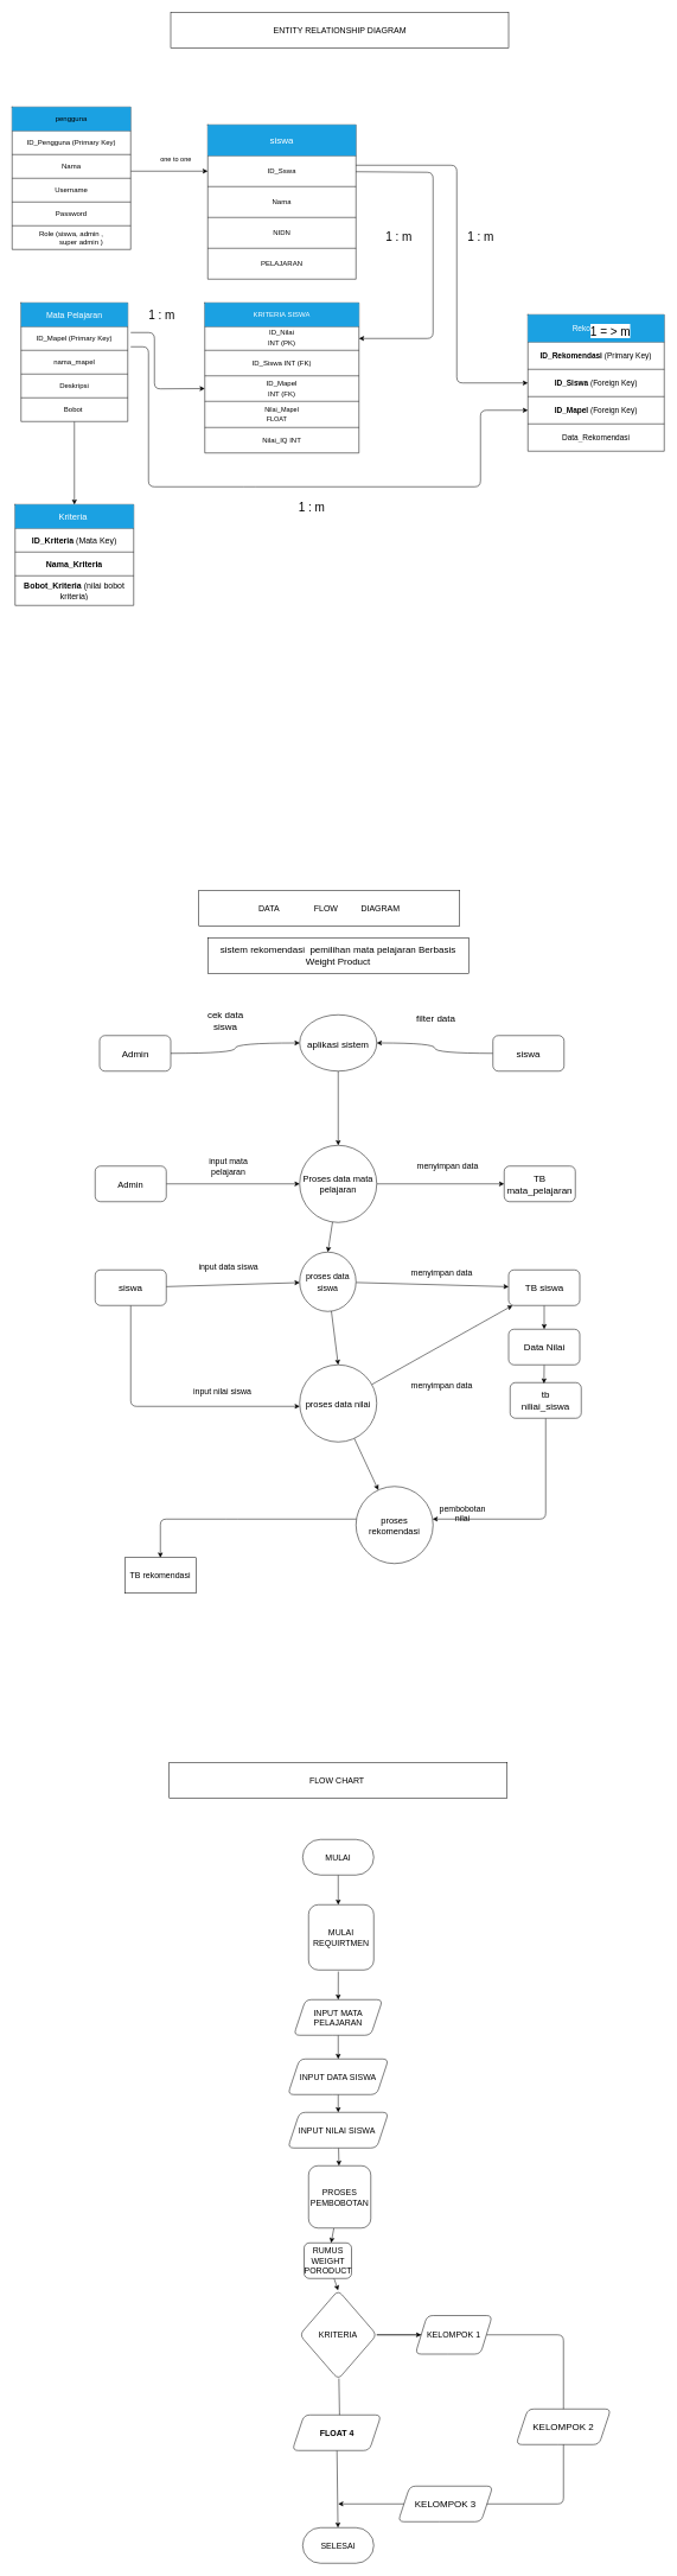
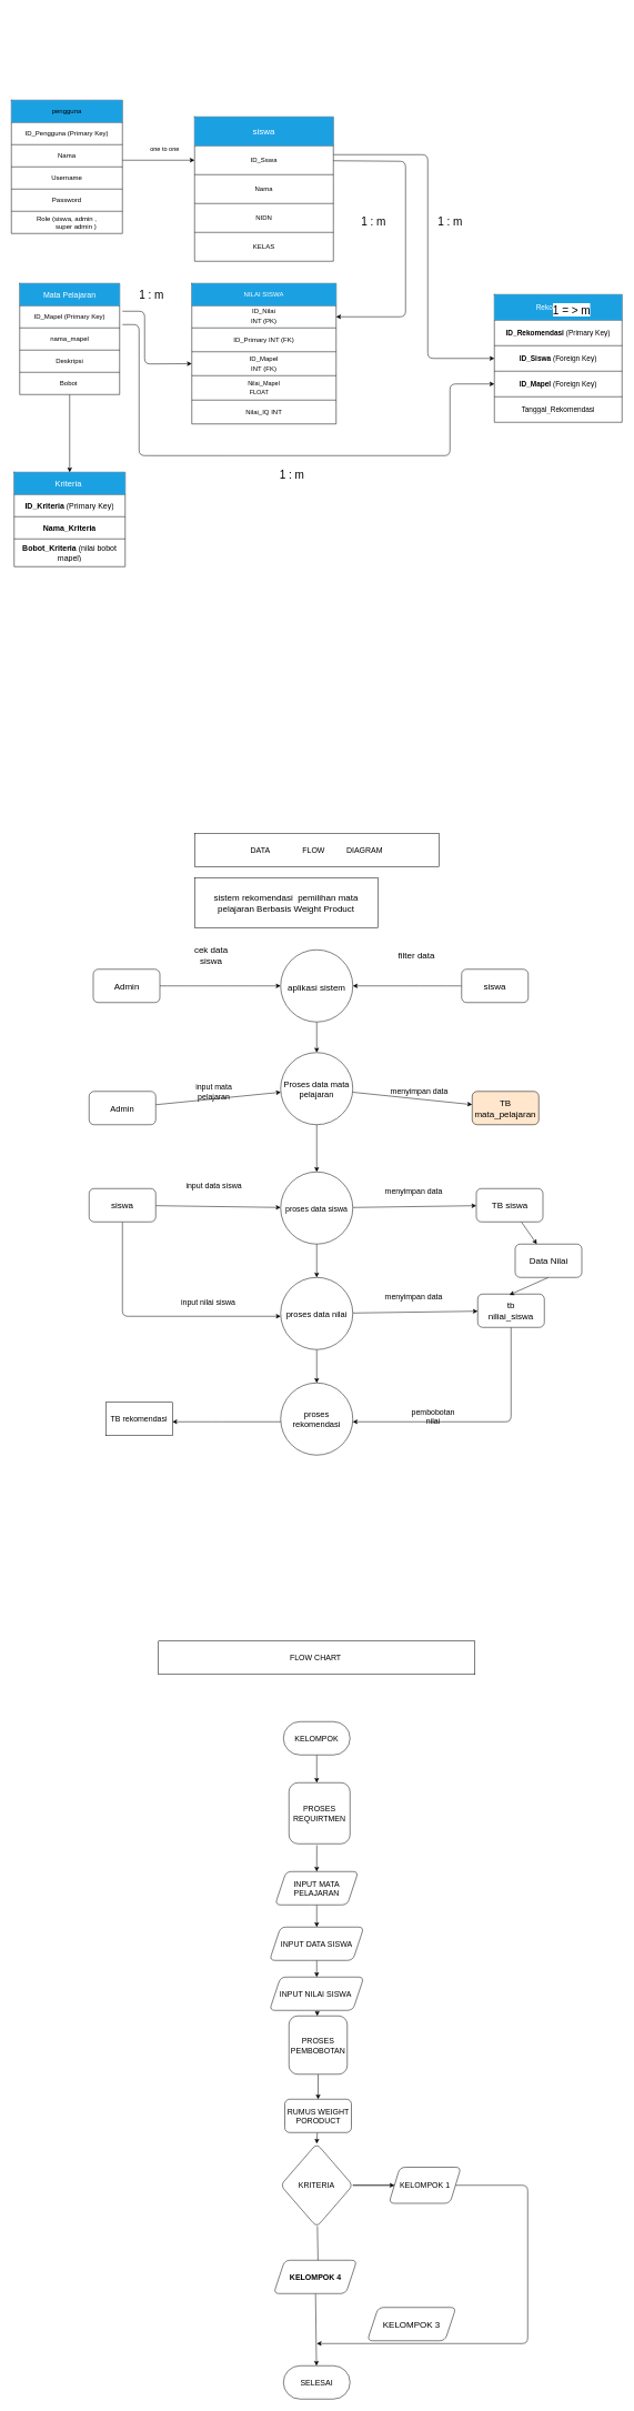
- <mxCell id="129" value="ENTITY RELATIONSHIP DIAGRAM" style="rounded=0;whiteSpace=wrap;html=1;fontSize=14;" parent="1" vertex="1"><mxGeometry x="287.5" y="20" width="570" height="60" as="geometry" /></mxCell>
- <mxCell id="144" value="PELAJARAN" style="shape=partialRectangle;html=1;whiteSpace=wrap;connectable=0;overflow=hidden;fillColor=none;top=0;left=0;bottom=0;right=0;pointerEvents=1;" parent="143" vertex="1"><mxGeometry width="250" height="52" as="geometry"><mxRectangle width="250" height="52" as="alternateBounds" /></mxGeometry></mxCell>
+ <mxCell id="144" value="KELAS" style="shape=partialRectangle;html=1;whiteSpace=wrap;connectable=0;overflow=hidden;fillColor=none;top=0;left=0;bottom=0;right=0;pointerEvents=1;" parent="143" vertex="1"><mxGeometry width="250" height="52" as="geometry"><mxRectangle width="250" height="52" as="alternateBounds" /></mxGeometry></mxCell>
- <mxCell id="52" value="KRITERIA SISWA" style="shape=partialRectangle;html=1;whiteSpace=wrap;connectable=0;overflow=hidden;fillColor=#1ba1e2;top=0;left=0;bottom=0;right=0;pointerEvents=1;fontColor=#ffffff;strokeColor=#006EAF;" parent="51" vertex="1"><mxGeometry width="260" height="40" as="geometry"><mxRectangle width="260" height="40" as="alternateBounds" /></mxGeometry></mxCell>
+ <mxCell id="52" value="NILAI SISWA" style="shape=partialRectangle;html=1;whiteSpace=wrap;connectable=0;overflow=hidden;fillColor=#1ba1e2;top=0;left=0;bottom=0;right=0;pointerEvents=1;fontColor=#ffffff;strokeColor=#006EAF;" parent="51" vertex="1"><mxGeometry width="260" height="40" as="geometry"><mxRectangle width="260" height="40" as="alternateBounds" /></mxGeometry></mxCell>
- <mxCell id="56" value="ID_Siswa INT (FK)" style="shape=partialRectangle;html=1;whiteSpace=wrap;connectable=0;overflow=hidden;fillColor=none;top=0;left=0;bottom=0;right=0;pointerEvents=1;" parent="55" vertex="1"><mxGeometry width="260" height="43" as="geometry"><mxRectangle width="260" height="43" as="alternateBounds" /></mxGeometry></mxCell>
+ <mxCell id="56" value="ID_Primary INT (FK)" style="shape=partialRectangle;html=1;whiteSpace=wrap;connectable=0;overflow=hidden;fillColor=none;top=0;left=0;bottom=0;right=0;pointerEvents=1;" parent="55" vertex="1"><mxGeometry width="260" height="43" as="geometry"><mxRectangle width="260" height="43" as="alternateBounds" /></mxGeometry></mxCell>
- <mxCell id="48" value="Data_Rekomendasi" style="shape=partialRectangle;html=1;whiteSpace=wrap;connectable=0;overflow=hidden;fillColor=none;top=0;left=0;bottom=0;right=0;pointerEvents=1;fontSize=13;" parent="47" vertex="1"><mxGeometry width="230" height="46" as="geometry"><mxRectangle width="230" height="46" as="alternateBounds" /></mxGeometry></mxCell>
+ <mxCell id="48" value="Tanggal_Rekomendasi" style="shape=partialRectangle;html=1;whiteSpace=wrap;connectable=0;overflow=hidden;fillColor=none;top=0;left=0;bottom=0;right=0;pointerEvents=1;fontSize=13;" parent="47" vertex="1"><mxGeometry width="230" height="46" as="geometry"><mxRectangle width="230" height="46" as="alternateBounds" /></mxGeometry></mxCell>
- <mxCell id="33" value="&lt;strong&gt;ID_Kriteria&lt;/strong&gt; (Mata Key)" style="shape=partialRectangle;html=1;whiteSpace=wrap;connectable=0;overflow=hidden;fillColor=none;top=0;left=0;bottom=0;right=0;pointerEvents=1;fontSize=14;" parent="32" vertex="1"><mxGeometry width="200" height="40" as="geometry"><mxRectangle width="200" height="40" as="alternateBounds" /></mxGeometry></mxCell>
+ <mxCell id="33" value="&lt;strong&gt;ID_Kriteria&lt;/strong&gt; (Primary Key)" style="shape=partialRectangle;html=1;whiteSpace=wrap;connectable=0;overflow=hidden;fillColor=none;top=0;left=0;bottom=0;right=0;pointerEvents=1;fontSize=14;" parent="32" vertex="1"><mxGeometry width="200" height="40" as="geometry"><mxRectangle width="200" height="40" as="alternateBounds" /></mxGeometry></mxCell>
- <mxCell id="37" value="&lt;strong&gt;Bobot_Kriteria&lt;/strong&gt; (nilai bobot kriteria)" style="shape=partialRectangle;html=1;whiteSpace=wrap;connectable=0;overflow=hidden;fillColor=none;top=0;left=0;bottom=0;right=0;pointerEvents=1;fontSize=14;" parent="36" vertex="1"><mxGeometry width="200" height="50" as="geometry"><mxRectangle width="200" height="50" as="alternateBounds" /></mxGeometry></mxCell>
+ <mxCell id="37" value="&lt;strong&gt;Bobot_Kriteria&lt;/strong&gt; (nilai bobot mapel)" style="shape=partialRectangle;html=1;whiteSpace=wrap;connectable=0;overflow=hidden;fillColor=none;top=0;left=0;bottom=0;right=0;pointerEvents=1;fontSize=14;" parent="36" vertex="1"><mxGeometry width="200" height="50" as="geometry"><mxRectangle width="200" height="50" as="alternateBounds" /></mxGeometry></mxCell>
- <mxCell id="105" value="DATA&amp;nbsp; &amp;nbsp; &amp;nbsp; &amp;nbsp; &amp;nbsp; &amp;nbsp; &amp;nbsp; &amp;nbsp;FLOW&amp;nbsp; &amp;nbsp; &amp;nbsp; &amp;nbsp; &amp;nbsp; DIAGRAM" style="rounded=0;whiteSpace=wrap;html=1;fontSize=14;" parent="1" vertex="1"><mxGeometry x="335" y="1500" width="440" height="60" as="geometry" /></mxCell>
+ <mxCell id="105" value="DATA&amp;nbsp; &amp;nbsp; &amp;nbsp; &amp;nbsp; &amp;nbsp; &amp;nbsp; &amp;nbsp; &amp;nbsp;FLOW&amp;nbsp; &amp;nbsp; &amp;nbsp; &amp;nbsp; &amp;nbsp; DIAGRAM" style="rounded=0;whiteSpace=wrap;html=1;fontSize=14;" parent="1" vertex="1"><mxGeometry x="350" y="1500" width="440" height="60" as="geometry" /></mxCell>
- <mxCell id="76" value="sistem rekomendasi&amp;nbsp; pemilihan mata pelajaran Berbasis Weight Product" style="rounded=0;whiteSpace=wrap;html=1;fontSize=16;" parent="1" vertex="1"><mxGeometry x="350" y="1580" width="440" height="60" as="geometry" /></mxCell>
+ <mxCell id="76" value="sistem rekomendasi&amp;nbsp; pemilihan mata pelajaran Berbasis Weight Product" style="rounded=0;whiteSpace=wrap;html=1;fontSize=16;" parent="1" vertex="1"><mxGeometry x="350" y="1580" width="330" height="90" as="geometry" /></mxCell>
- <mxCell id="75" value="filter data" style="text;strokeColor=none;align=center;fillColor=none;html=1;verticalAlign=middle;whiteSpace=wrap;rounded=0;fontSize=16;" parent="1" vertex="1"><mxGeometry x="690" y="1695" width="90" height="40" as="geometry" /></mxCell>
+ <mxCell id="75" value="filter data" style="text;strokeColor=none;align=center;fillColor=none;html=1;verticalAlign=middle;whiteSpace=wrap;rounded=0;fontSize=16;" parent="1" vertex="1"><mxGeometry x="705" y="1700" width="90" height="40" as="geometry" /></mxCell>
- <mxCell id="69" value="&lt;font style=&quot;font-size: 16px;&quot;&gt;aplikasi sistem&lt;/font&gt;" style="ellipse;whiteSpace=wrap;html=1;aspect=fixed;fontSize=20;" parent="1" vertex="1"><mxGeometry x="505" y="1710" width="130" height="95" as="geometry" /></mxCell>
+ <mxCell id="69" value="&lt;font style=&quot;font-size: 16px;&quot;&gt;aplikasi sistem&lt;/font&gt;" style="ellipse;whiteSpace=wrap;html=1;aspect=fixed;fontSize=20;" parent="1" vertex="1"><mxGeometry x="505" y="1710" width="130" height="130" as="geometry" /></mxCell>
- <mxCell id="93" value="Proses data mata pelajaran" style="ellipse;whiteSpace=wrap;html=1;aspect=fixed;fontSize=15;" parent="1" vertex="1"><mxGeometry x="505" y="1930" width="130" height="130" as="geometry" /></mxCell>
+ <mxCell id="93" value="Proses data mata pelajaran" style="ellipse;whiteSpace=wrap;html=1;aspect=fixed;fontSize=15;" parent="1" vertex="1"><mxGeometry x="505" y="1895" width="130" height="130" as="geometry" /></mxCell>
- <mxCell id="88" value="TB mata_pelajaran" style="rounded=1;whiteSpace=wrap;html=1;fontSize=16;" parent="1" vertex="1"><mxGeometry x="850" y="1965" width="120" height="60" as="geometry" /></mxCell>
+ <mxCell id="88" value="TB mata_pelajaran" style="rounded=1;whiteSpace=wrap;html=1;fontSize=16;fillColor=#ffe6cc;" parent="1" vertex="1"><mxGeometry x="850" y="1965" width="120" height="60" as="geometry" /></mxCell>
- <mxCell id="82" value="&lt;font style=&quot;font-size: 14px;&quot;&gt;proses data siswa&lt;/font&gt;" style="ellipse;whiteSpace=wrap;html=1;aspect=fixed;fontSize=16;" parent="1" vertex="1"><mxGeometry x="505" y="2110" width="95" height="100" as="geometry" /></mxCell>
+ <mxCell id="82" value="&lt;font style=&quot;font-size: 14px;&quot;&gt;proses data siswa&lt;/font&gt;" style="ellipse;whiteSpace=wrap;html=1;aspect=fixed;fontSize=16;" parent="1" vertex="1"><mxGeometry x="505" y="2110" width="130" height="130" as="geometry" /></mxCell>
- <mxCell id="133" value="&lt;font style=&quot;font-size: 16px;&quot;&gt;Data Nilai&lt;/font&gt;" style="rounded=1;whiteSpace=wrap;html=1;" parent="1" vertex="1"><mxGeometry x="857.5" y="2240" width="120" height="60" as="geometry" /></mxCell>
+ <mxCell id="133" value="&lt;font style=&quot;font-size: 16px;&quot;&gt;Data Nilai&lt;/font&gt;" style="rounded=1;whiteSpace=wrap;html=1;" parent="1" vertex="1"><mxGeometry x="927.5" y="2240" width="120" height="60" as="geometry" /></mxCell>
- <mxCell id="85" style="edgeStyle=none;html=1;fontSize=15;" parent="1" source="87" target="84" edge="1"><mxGeometry relative="1" as="geometry" /></mxCell>
+ <mxCell id="85" style="edgeStyle=none;html=1;fontSize=15;" parent="1" source="87" target="95" edge="1"><mxGeometry relative="1" as="geometry" /></mxCell>
- <mxCell id="99" value="proses rekomendasi" style="ellipse;whiteSpace=wrap;html=1;aspect=fixed;fontSize=15;" parent="1" vertex="1"><mxGeometry x="600" y="2505" width="130" height="130" as="geometry" /></mxCell>
+ <mxCell id="99" value="proses rekomendasi" style="ellipse;whiteSpace=wrap;html=1;aspect=fixed;fontSize=15;" parent="1" vertex="1"><mxGeometry x="505" y="2490" width="130" height="130" as="geometry" /></mxCell>
- <mxCell id="103" value="TB rekomendasi" style="rounded=0;whiteSpace=wrap;html=1;fontSize=14;" parent="1" vertex="1"><mxGeometry x="210" y="2625" width="120" height="60" as="geometry" /></mxCell>
+ <mxCell id="103" value="TB rekomendasi" style="rounded=0;whiteSpace=wrap;html=1;fontSize=14;" parent="1" vertex="1"><mxGeometry x="190" y="2525" width="120" height="60" as="geometry" /></mxCell>
- <mxCell id="109" value="FLOW CHART&amp;nbsp;" style="rounded=0;whiteSpace=wrap;html=1;fontSize=14;" parent="1" vertex="1"><mxGeometry x="285" y="2970" width="570" height="60" as="geometry" /></mxCell>
+ <mxCell id="109" value="FLOW CHART&amp;nbsp;" style="rounded=0;whiteSpace=wrap;html=1;fontSize=14;" parent="1" vertex="1"><mxGeometry x="285" y="2955" width="570" height="60" as="geometry" /></mxCell>
- <mxCell id="108" value="MULAI" style="rounded=1;whiteSpace=wrap;html=1;fontSize=14;arcSize=50;" parent="1" vertex="1"><mxGeometry x="510" y="3100" width="120" height="60" as="geometry" /></mxCell>
+ <mxCell id="108" value="KELOMPOK" style="rounded=1;whiteSpace=wrap;html=1;fontSize=14;arcSize=50;" parent="1" vertex="1"><mxGeometry x="510" y="3100" width="120" height="60" as="geometry" /></mxCell>
- <mxCell id="111" value="MULAI&lt;br&gt;REQUIRTMEN" style="whiteSpace=wrap;html=1;aspect=fixed;rounded=1;fontSize=14;" parent="1" vertex="1"><mxGeometry x="520" y="3210" width="110" height="110" as="geometry" /></mxCell>
+ <mxCell id="111" value="PROSES&lt;br&gt;REQUIRTMEN" style="whiteSpace=wrap;html=1;aspect=fixed;rounded=1;fontSize=14;" parent="1" vertex="1"><mxGeometry x="520" y="3210" width="110" height="110" as="geometry" /></mxCell>
- <mxCell id="119" value="PROSES PEMBOBOTAN" style="whiteSpace=wrap;html=1;aspect=fixed;rounded=1;fontSize=14;" parent="1" vertex="1"><mxGeometry x="520" y="3650" width="105" height="105" as="geometry" /></mxCell>
+ <mxCell id="119" value="PROSES PEMBOBOTAN" style="whiteSpace=wrap;html=1;aspect=fixed;rounded=1;fontSize=14;" parent="1" vertex="1"><mxGeometry x="520" y="3630" width="105" height="105" as="geometry" /></mxCell>
- <mxCell id="131" value="RUMUS WEIGHT PORODUCT" style="rounded=1;whiteSpace=wrap;html=1;fontSize=14;" parent="1" vertex="1"><mxGeometry x="512.5" y="3780" width="80" height="60" as="geometry" /></mxCell>
+ <mxCell id="131" value="RUMUS WEIGHT PORODUCT" style="rounded=1;whiteSpace=wrap;html=1;fontSize=14;" parent="1" vertex="1"><mxGeometry x="512.5" y="3780" width="120" height="60" as="geometry" /></mxCell>
- <mxCell id="149" value="KELOMPOK 2" style="shape=parallelogram;perimeter=parallelogramPerimeter;whiteSpace=wrap;html=1;fixedSize=1;fontSize=16;rounded=1;" parent="1" vertex="1"><mxGeometry x="870" y="4060" width="160" height="60" as="geometry" /></mxCell>
- <mxCell id="128" value="FLOAT 4" style="shape=parallelogram;perimeter=parallelogramPerimeter;whiteSpace=wrap;html=1;fixedSize=1;rounded=1;fontSize=14;fontStyle=1" parent="1" vertex="1"><mxGeometry x="492.5" y="4070" width="150" height="60" as="geometry" /></mxCell>
+ <mxCell id="128" value="KELOMPOK 4" style="shape=parallelogram;perimeter=parallelogramPerimeter;whiteSpace=wrap;html=1;fixedSize=1;rounded=1;fontSize=14;fontStyle=1" parent="1" vertex="1"><mxGeometry x="492.5" y="4070" width="150" height="60" as="geometry" /></mxCell>
- <mxCell id="148" value="KELOMPOK 3" style="shape=parallelogram;perimeter=parallelogramPerimeter;whiteSpace=wrap;html=1;fixedSize=1;fontSize=16;rounded=1;" parent="1" vertex="1"><mxGeometry x="671" y="4190" width="160" height="60" as="geometry" /></mxCell>
+ <mxCell id="148" value="KELOMPOK 3" style="shape=parallelogram;perimeter=parallelogramPerimeter;whiteSpace=wrap;html=1;fixedSize=1;fontSize=16;rounded=1;" parent="1" vertex="1"><mxGeometry x="661" y="4155" width="160" height="60" as="geometry" /></mxCell>
